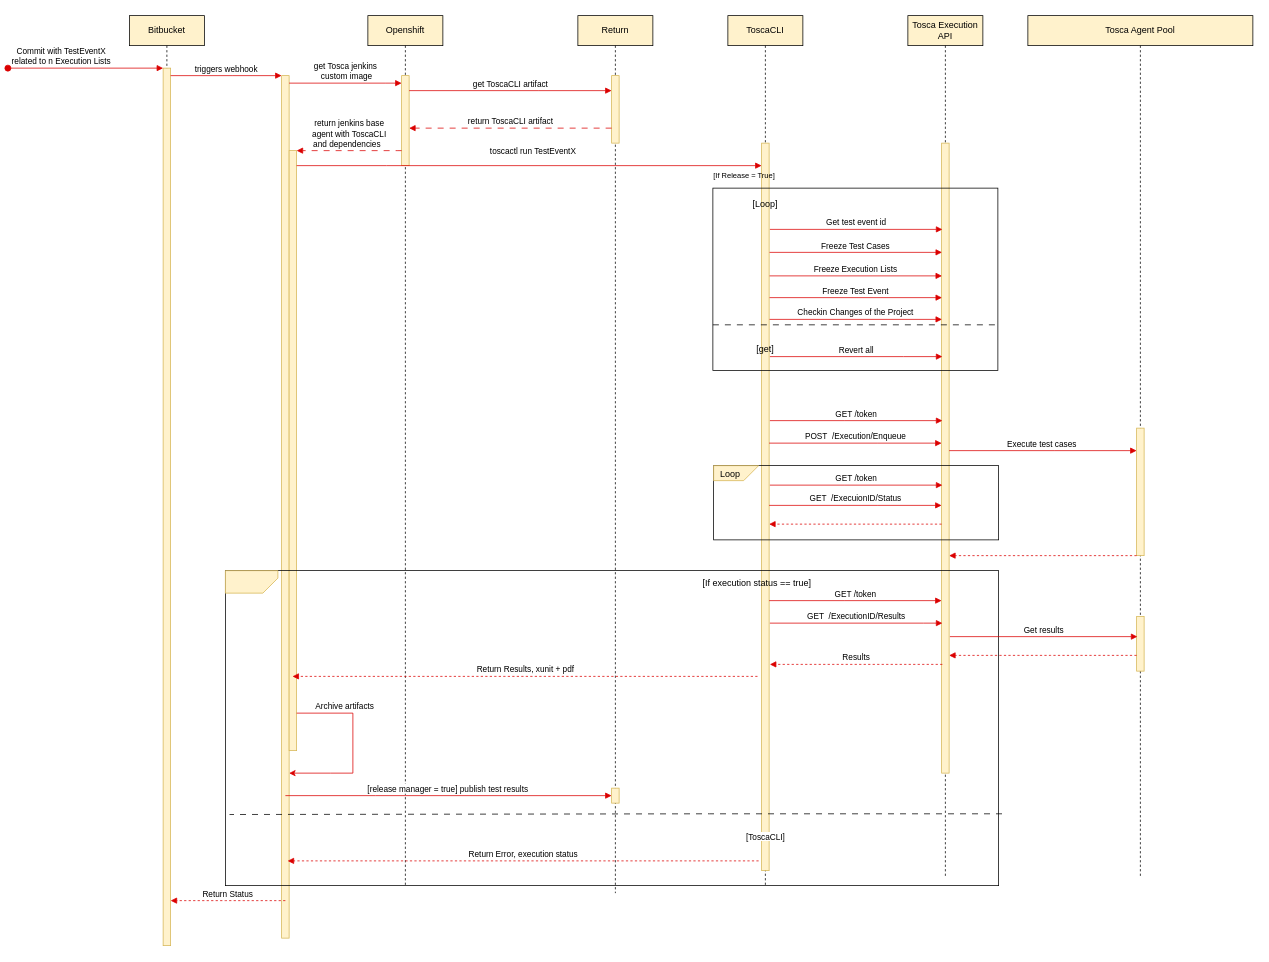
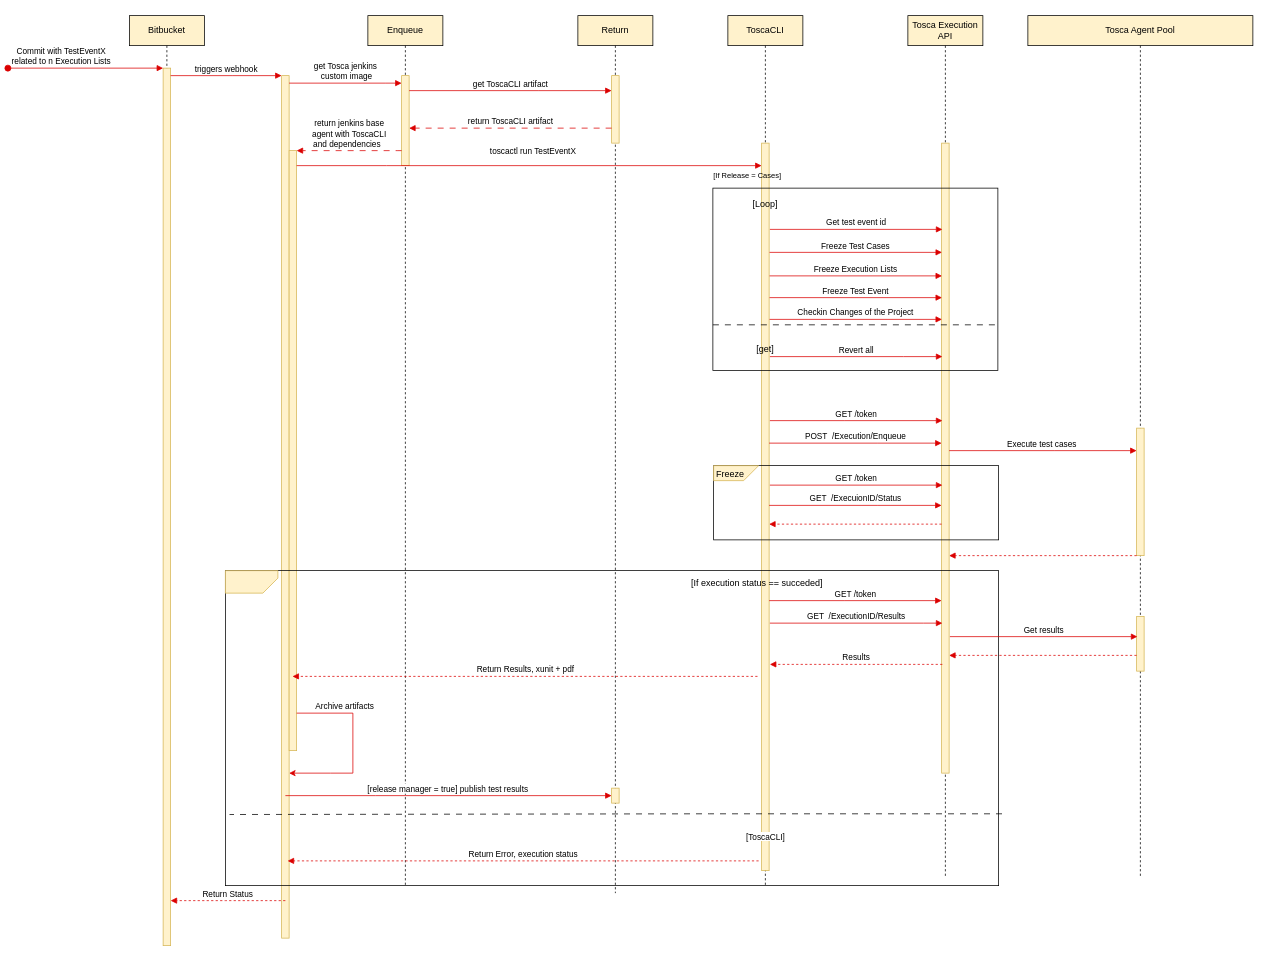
- <mxCell id="10" value="Openshift" style="shape=umlLifeline;perimeter=lifelinePerimeter;whiteSpace=wrap;html=1;container=0;dropTarget=0;collapsible=0;recursiveResize=0;outlineConnect=0;portConstraint=eastwest;newEdgeStyle={&quot;edgeStyle&quot;:&quot;elbowEdgeStyle&quot;,&quot;elbow&quot;:&quot;vertical&quot;,&quot;curved&quot;:0,&quot;rounded&quot;:0};fillColor=#fff2cc;strokeColor=#000000;" parent="1" vertex="1"><mxGeometry x="380" y="20" width="100" height="1160" as="geometry" /></mxCell>
+ <mxCell id="10" value="Enqueue" style="shape=umlLifeline;perimeter=lifelinePerimeter;whiteSpace=wrap;html=1;container=0;dropTarget=0;collapsible=0;recursiveResize=0;outlineConnect=0;portConstraint=eastwest;newEdgeStyle={&quot;edgeStyle&quot;:&quot;elbowEdgeStyle&quot;,&quot;elbow&quot;:&quot;vertical&quot;,&quot;curved&quot;:0,&quot;rounded&quot;:0};fillColor=#fff2cc;strokeColor=#000000;" parent="1" vertex="1"><mxGeometry x="380" y="20" width="100" height="1160" as="geometry" /></mxCell>
- <mxCell id="52" value="&lt;font style=&quot;font-size: 10px;&quot;&gt;[If Release = True]&lt;/font&gt;" style="text;html=1;strokeColor=none;fillColor=none;align=left;verticalAlign=middle;whiteSpace=wrap;rounded=0;" parent="1" vertex="1"><mxGeometry x="838.5" y="218" width="324" height="30" as="geometry" /></mxCell>
+ <mxCell id="52" value="&lt;font style=&quot;font-size: 10px;&quot;&gt;[If Release = Cases]&lt;/font&gt;" style="text;html=1;strokeColor=none;fillColor=none;align=left;verticalAlign=middle;whiteSpace=wrap;rounded=0;" parent="1" vertex="1"><mxGeometry x="838.5" y="218" width="324" height="30" as="geometry" /></mxCell>
- <mxCell id="32" value="Loop" style="text;html=1;strokeColor=none;fillColor=none;align=center;verticalAlign=middle;whiteSpace=wrap;rounded=0;" parent="1" vertex="1"><mxGeometry x="836" y="616" width="55" height="30" as="geometry" /></mxCell>
+ <mxCell id="32" value="Freeze" style="text;html=1;strokeColor=none;fillColor=none;align=center;verticalAlign=middle;whiteSpace=wrap;rounded=0;" parent="1" vertex="1"><mxGeometry x="836" y="616" width="55" height="30" as="geometry" /></mxCell>
- <mxCell id="51" value="[If execution status == true]" style="text;html=1;strokeColor=none;fillColor=none;align=center;verticalAlign=middle;whiteSpace=wrap;rounded=0;" parent="1" vertex="1"><mxGeometry x="810" y="762" width="177.5" height="30" as="geometry" /></mxCell>
+ <mxCell id="51" value="[If execution status == succeded]" style="text;html=1;strokeColor=none;fillColor=none;align=center;verticalAlign=middle;whiteSpace=wrap;rounded=0;" parent="1" vertex="1"><mxGeometry x="810" y="762" width="177.5" height="30" as="geometry" /></mxCell>
